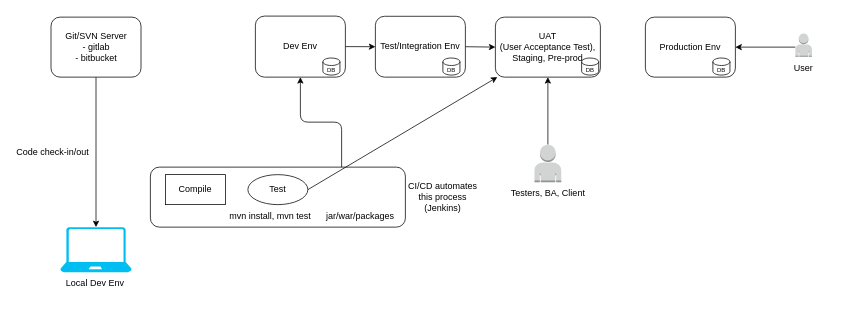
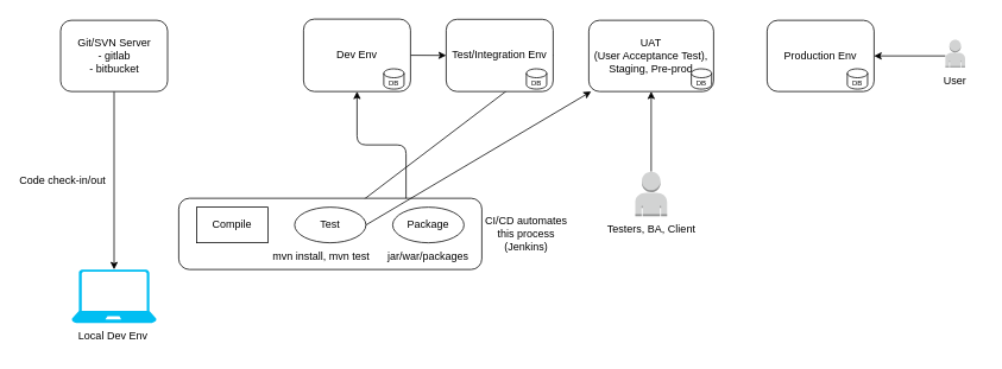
- <mxCell id="13" style="edgeStyle=none;html=1;exitX=1;exitY=0.5;exitDx=0;exitDy=0;entryX=0;entryY=0.5;entryDx=0;entryDy=0;fontSize=8;" edge="1" parent="1" source="14" target="10"><mxGeometry relative="1" as="geometry" /></mxCell>
+ <mxCell id="13" style="edgeStyle=none;html=1;exitX=1;exitY=0.5;exitDx=0;exitDy=0;fontSize=8;" edge="1" parent="1" source="14" target="22"><mxGeometry relative="1" as="geometry" /></mxCell>
+ <mxCell id="20" value="Package" style="ellipse;whiteSpace=wrap;html=1;strokeColor=default;" vertex="1" parent="17"><mxGeometry x="240" y="10" width="80" height="40" as="geometry" /></mxCell>
